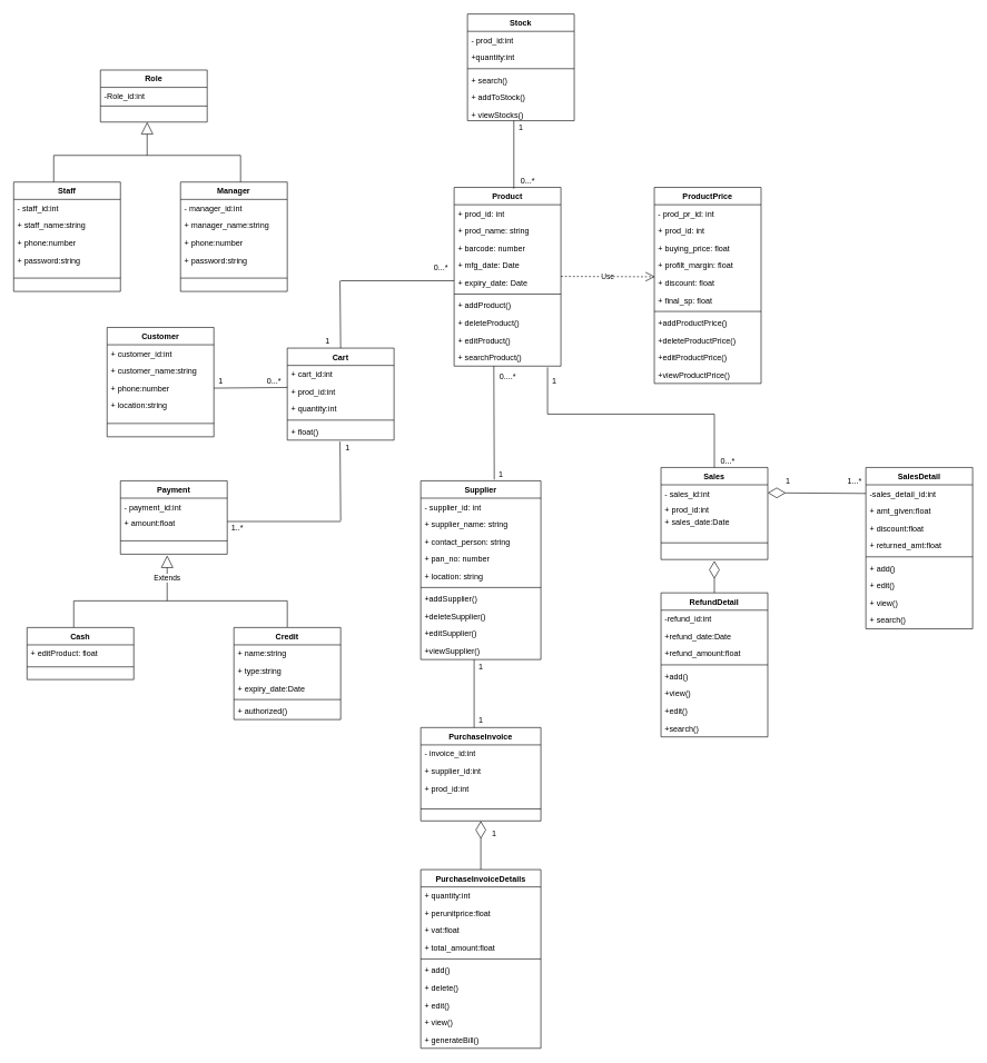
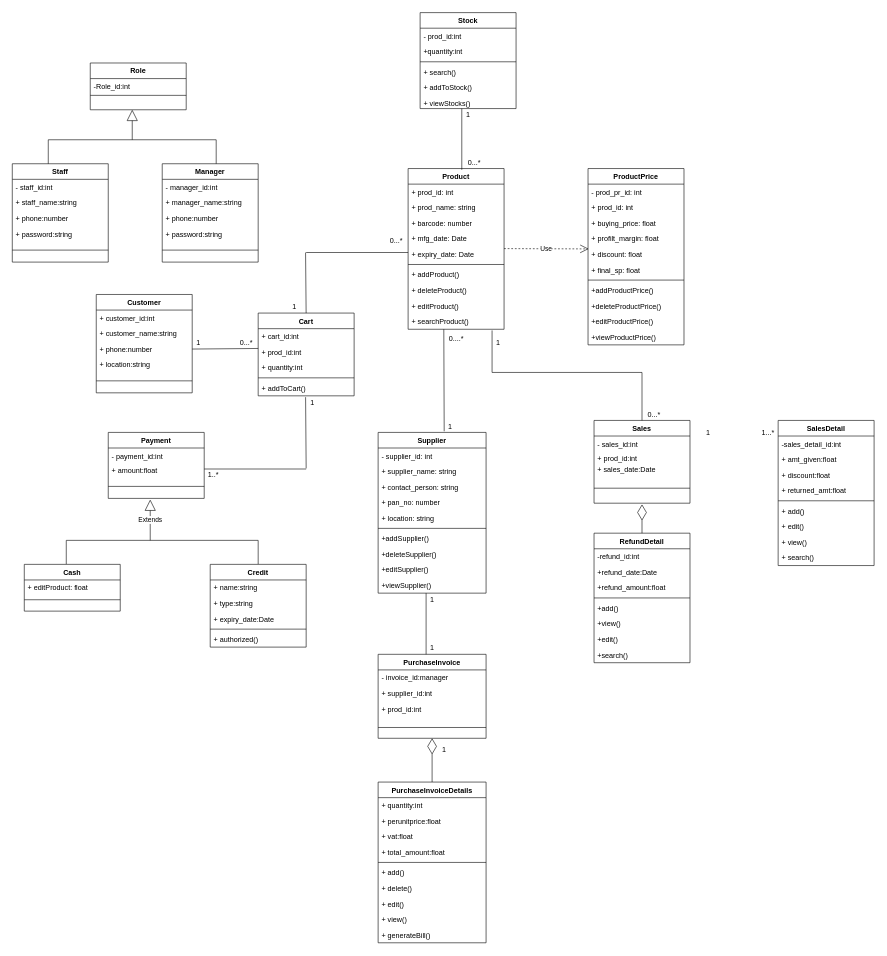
- <mxCell id="74" value="+ float()" style="text;strokeColor=none;fillColor=none;align=left;verticalAlign=top;spacingLeft=4;spacingRight=4;overflow=hidden;rotatable=0;points=[[0,0.5],[1,0.5]];portConstraint=eastwest;" vertex="1" parent="69"><mxGeometry y="112" width="160" height="26" as="geometry" /></mxCell>
+ <mxCell id="74" value="+ addToCart()" style="text;strokeColor=none;fillColor=none;align=left;verticalAlign=top;spacingLeft=4;spacingRight=4;overflow=hidden;rotatable=0;points=[[0,0.5],[1,0.5]];portConstraint=eastwest;" vertex="1" parent="69"><mxGeometry y="112" width="160" height="26" as="geometry" /></mxCell>
- <mxCell id="58" value="" style="endArrow=diamondThin;endFill=0;endSize=24;html=1;exitX=0;exitY=0.5;exitDx=0;exitDy=0;entryX=1;entryY=0.5;entryDx=0;entryDy=0;" edge="1" parent="1" source="49" target="44"><mxGeometry width="160" relative="1" as="geometry"><mxPoint x="1280" y="743" as="sourcePoint" /><mxPoint x="1140" y="742.5" as="targetPoint" /></mxGeometry></mxCell>
- <mxCell id="27" value="- invoice_id:int" style="text;strokeColor=none;fillColor=none;align=left;verticalAlign=top;spacingLeft=4;spacingRight=4;overflow=hidden;rotatable=0;points=[[0,0.5],[1,0.5]];portConstraint=eastwest;" vertex="1" parent="26"><mxGeometry y="26" width="180" height="26" as="geometry" /></mxCell>
+ <mxCell id="27" value="- invoice_id:manager" style="text;strokeColor=none;fillColor=none;align=left;verticalAlign=top;spacingLeft=4;spacingRight=4;overflow=hidden;rotatable=0;points=[[0,0.5],[1,0.5]];portConstraint=eastwest;" vertex="1" parent="26"><mxGeometry y="26" width="180" height="26" as="geometry" /></mxCell>
